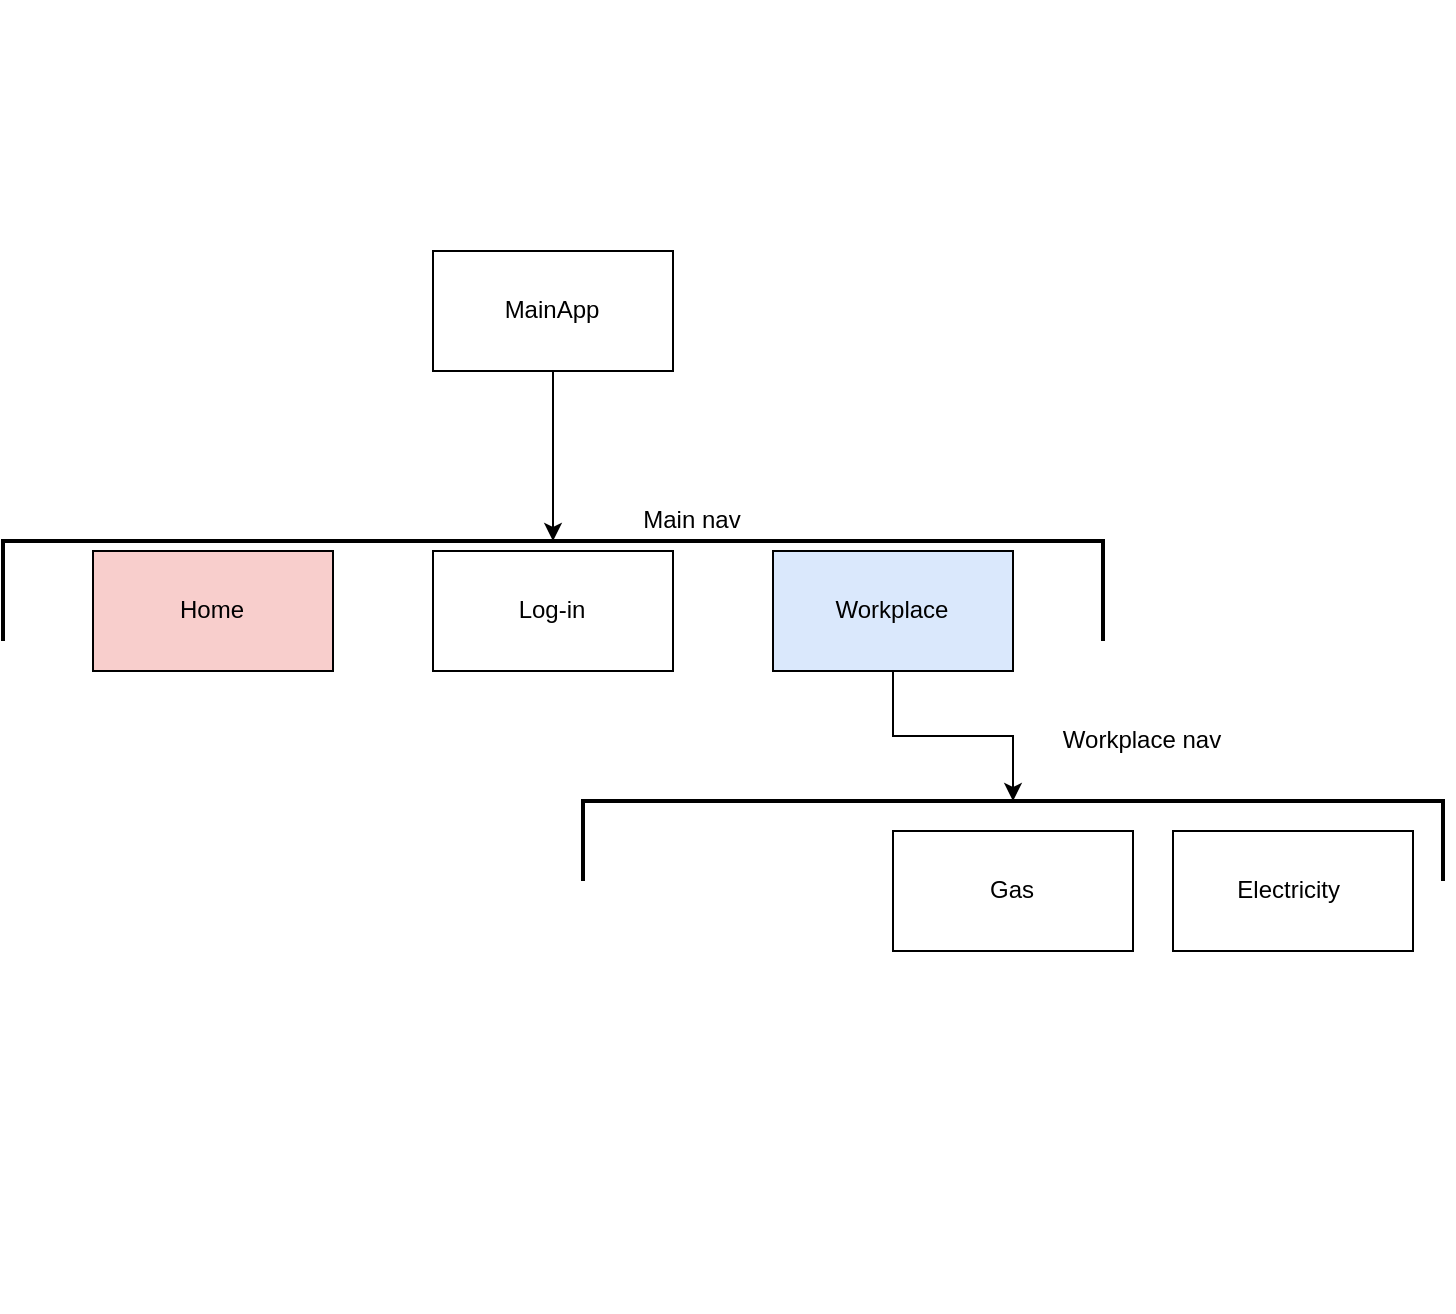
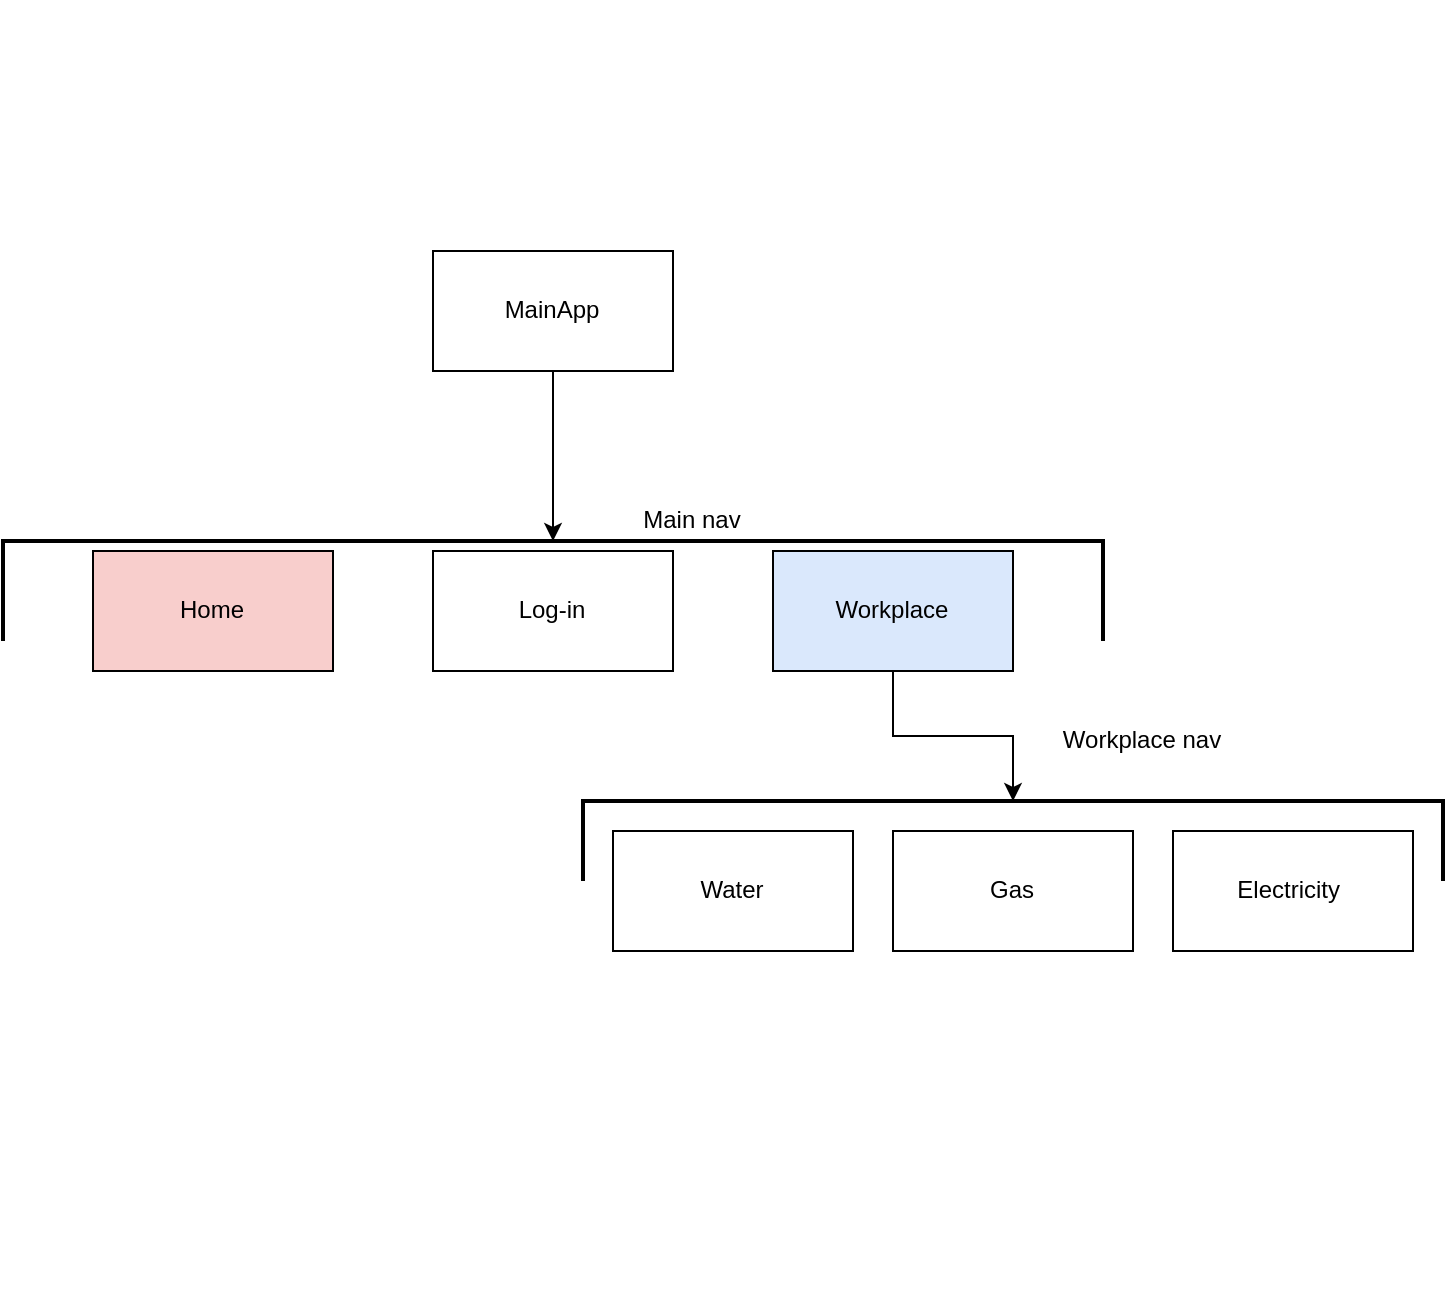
+ <mxCell id="5" value="Water" style="rounded=0;whiteSpace=wrap;html=1;" vertex="1" parent="1"><mxGeometry x="280" y="415" width="120" height="60" as="geometry" /></mxCell>
